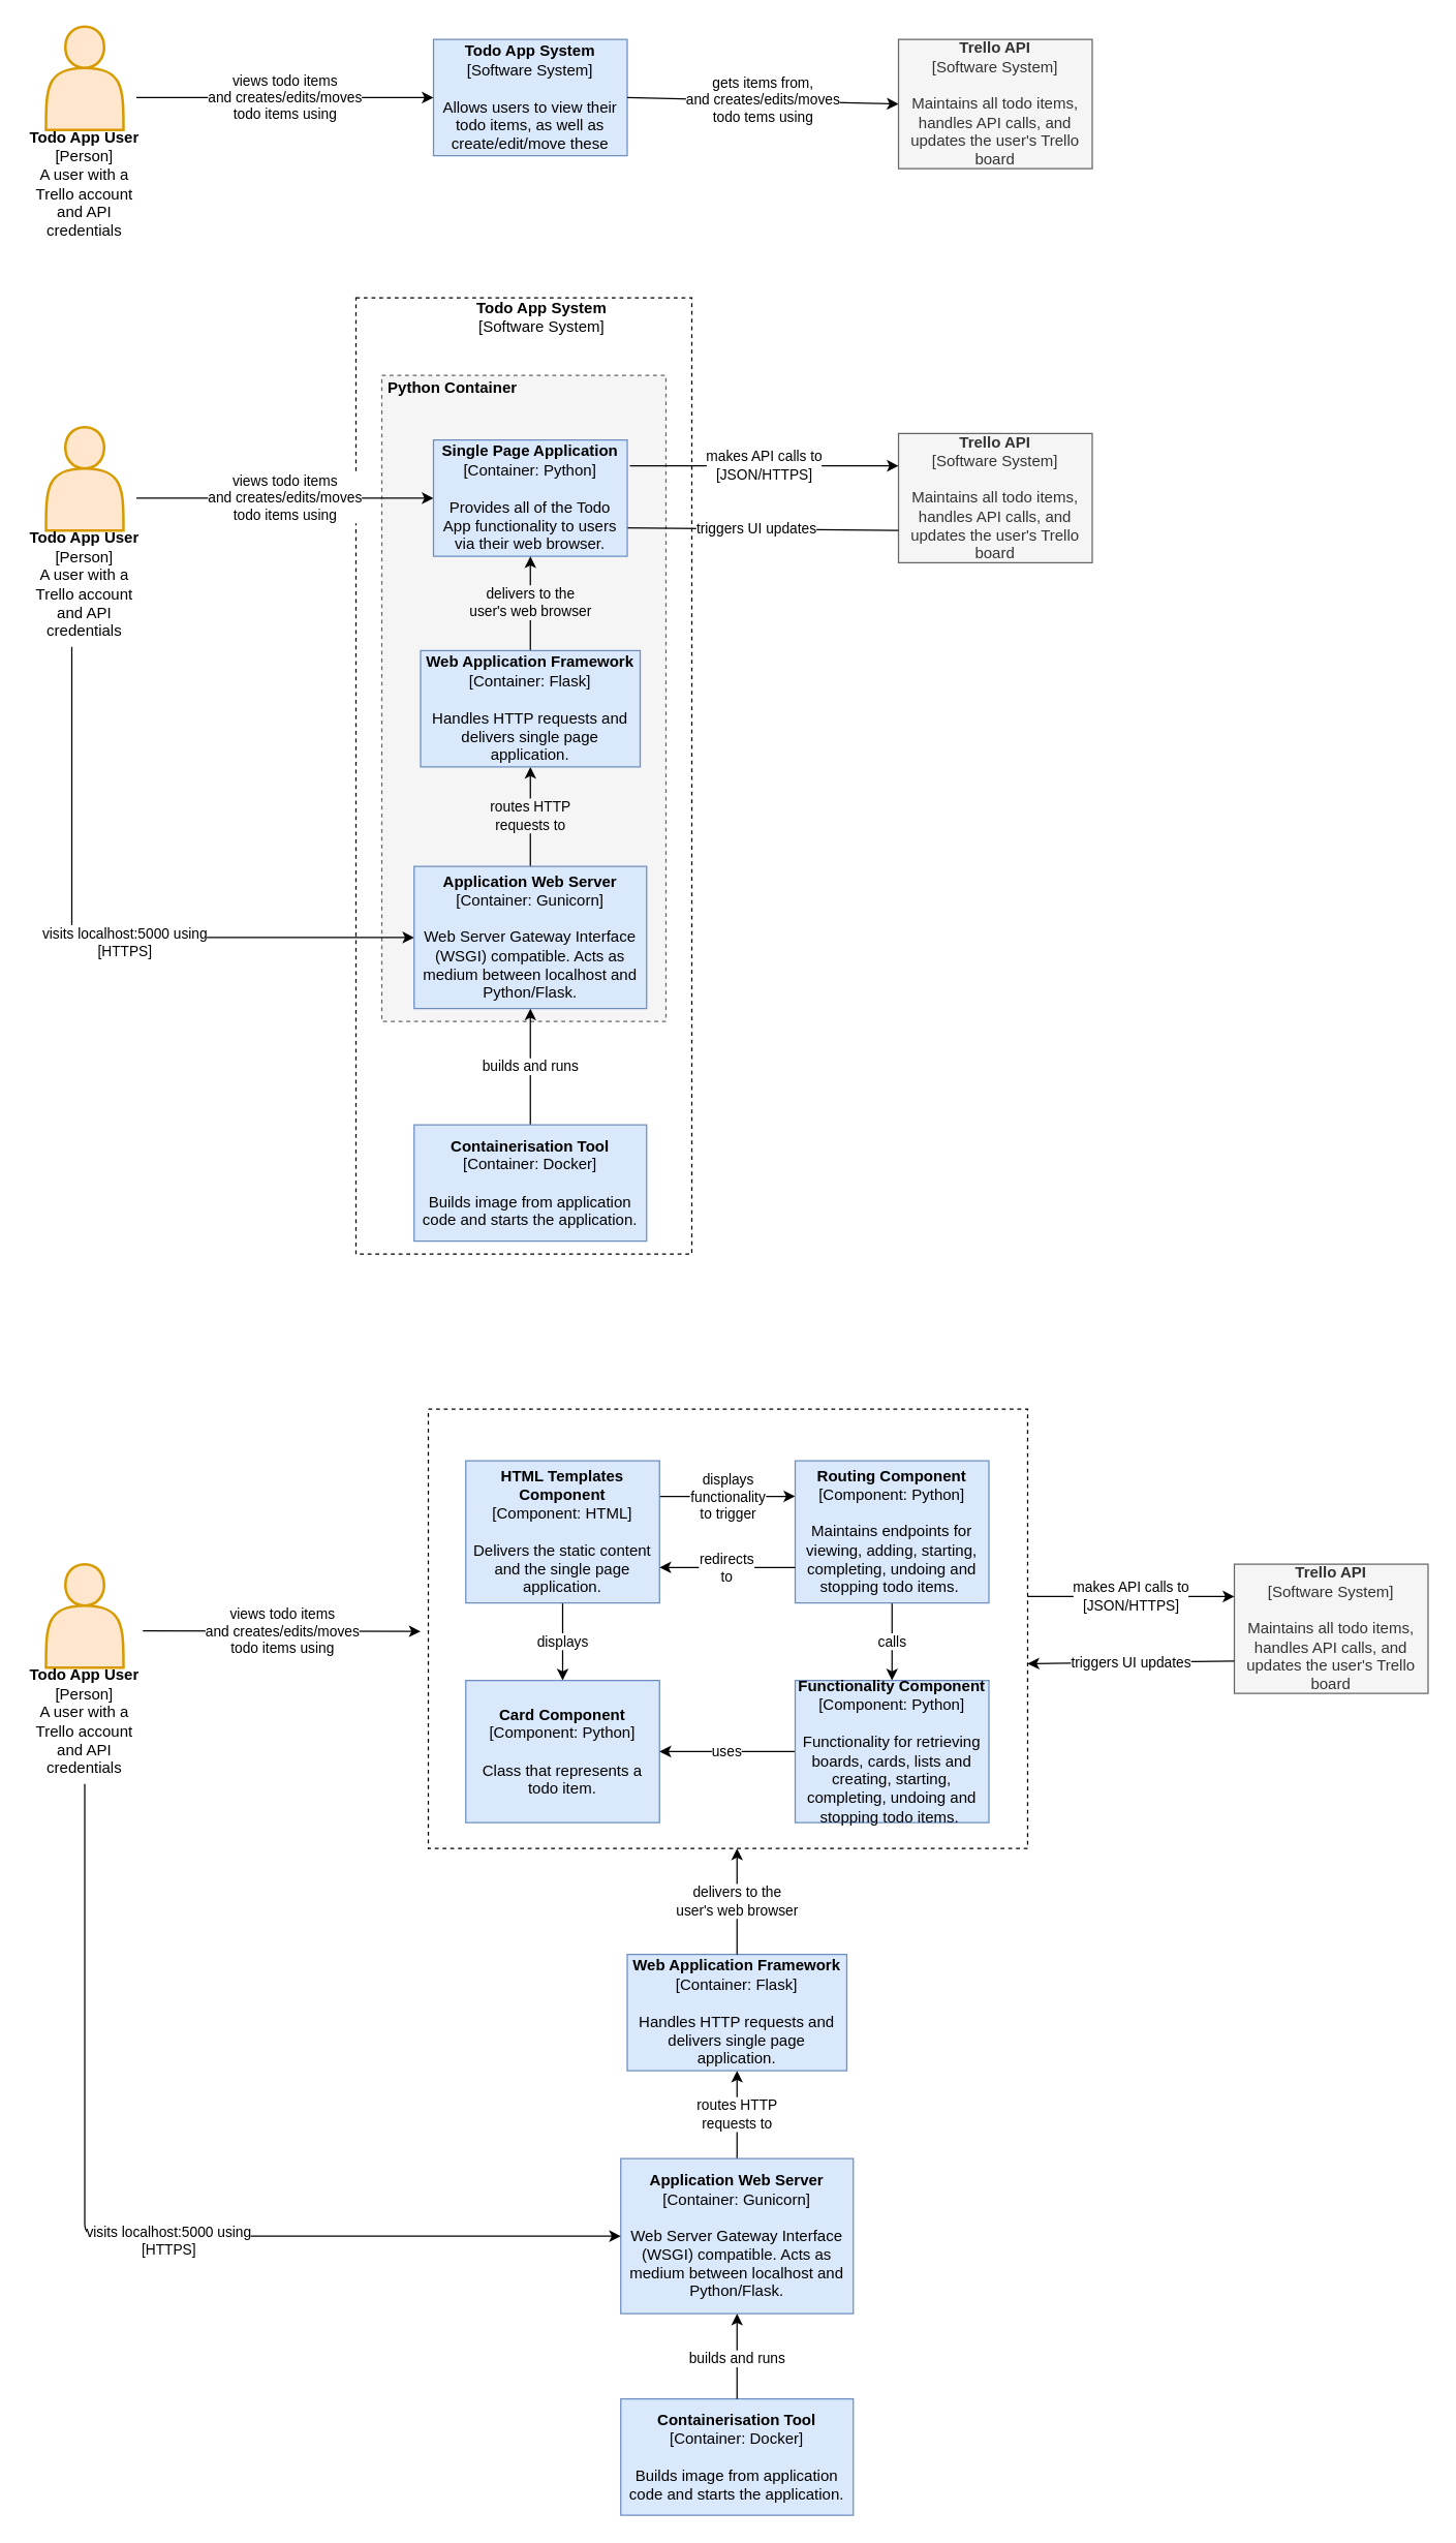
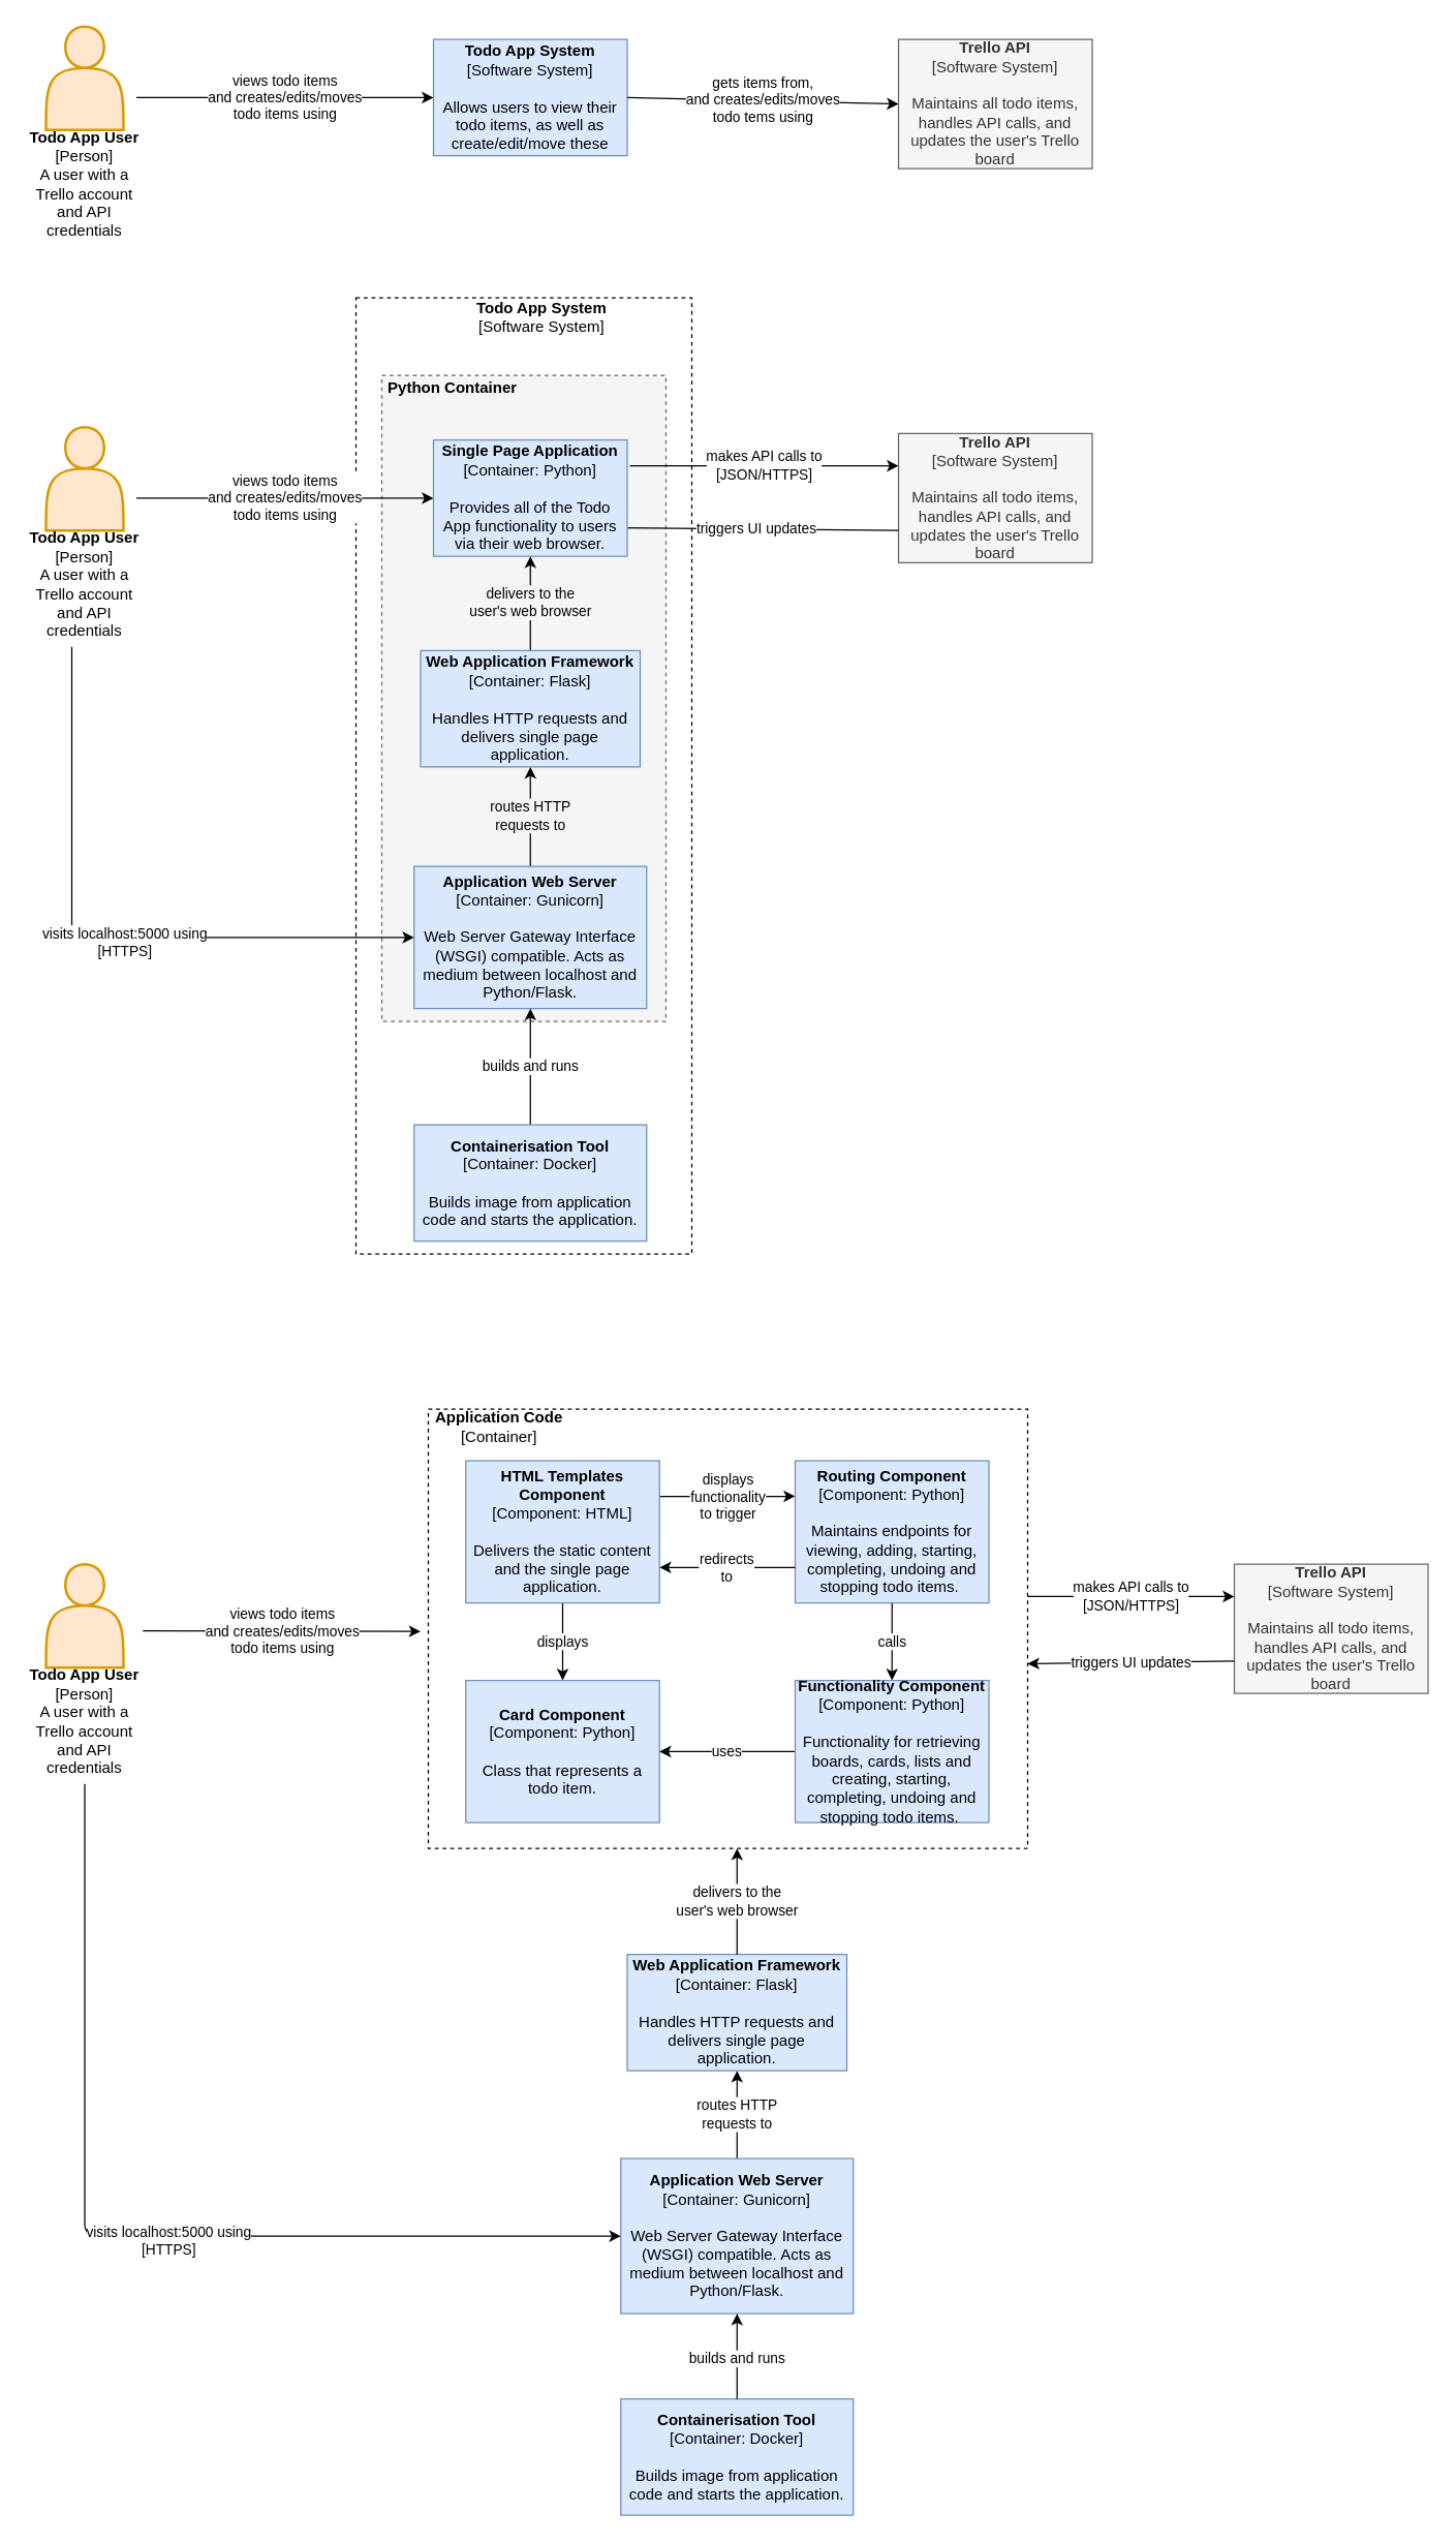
+ <mxCell id="30" value="&lt;b&gt;Application Code&lt;br&gt;&lt;/b&gt;[Container]" style="text;html=1;strokeColor=none;fillColor=none;align=center;verticalAlign=middle;whiteSpace=wrap;rounded=0;dashed=1;" vertex="1" parent="1"><mxGeometry x="331" y="1094" width="110" height="20" as="geometry" /></mxCell>
